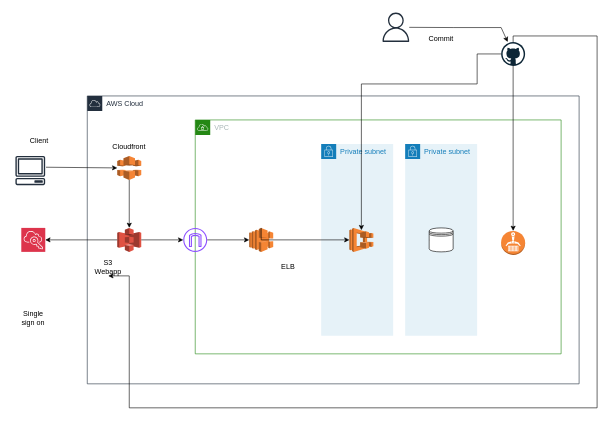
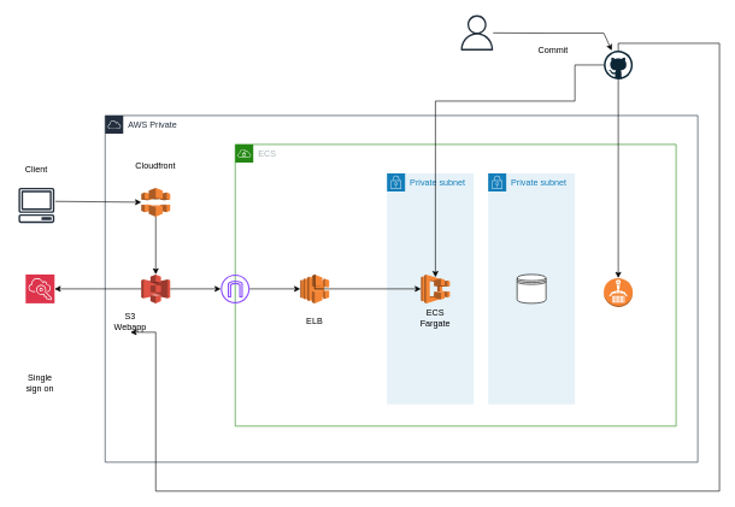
- <mxCell id="35" value="Commit" style="text;strokeColor=none;align=center;fillColor=none;html=1;verticalAlign=middle;whiteSpace=wrap;rounded=0;" vertex="1" parent="1"><mxGeometry x="705" y="49" width="60" height="30" as="geometry" /></mxCell>
+ <mxCell id="35" value="Commit" style="text;strokeColor=none;align=center;fillColor=none;html=1;verticalAlign=middle;whiteSpace=wrap;rounded=0;" vertex="1" parent="1"><mxGeometry x="735" y="54" width="60" height="30" as="geometry" /></mxCell>
- <mxCell id="7" value="AWS Cloud" style="points=[[0,0],[0.25,0],[0.5,0],[0.75,0],[1,0],[1,0.25],[1,0.5],[1,0.75],[1,1],[0.75,1],[0.5,1],[0.25,1],[0,1],[0,0.75],[0,0.5],[0,0.25]];outlineConnect=0;gradientColor=none;html=1;whiteSpace=wrap;fontSize=12;fontStyle=0;container=1;pointerEvents=0;collapsible=0;recursiveResize=0;shape=mxgraph.aws4.group;grIcon=mxgraph.aws4.group_aws_cloud;strokeColor=#232F3E;fillColor=none;verticalAlign=top;align=left;spacingLeft=30;fontColor=#232F3E;dashed=0;" vertex="1" parent="1"><mxGeometry x="145" y="159" width="820" height="480" as="geometry" /></mxCell>
+ <mxCell id="7" value="AWS Private" style="points=[[0,0],[0.25,0],[0.5,0],[0.75,0],[1,0],[1,0.25],[1,0.5],[1,0.75],[1,1],[0.75,1],[0.5,1],[0.25,1],[0,1],[0,0.75],[0,0.5],[0,0.25]];outlineConnect=0;gradientColor=none;html=1;whiteSpace=wrap;fontSize=12;fontStyle=0;container=1;pointerEvents=0;collapsible=0;recursiveResize=0;shape=mxgraph.aws4.group;grIcon=mxgraph.aws4.group_aws_cloud;strokeColor=#232F3E;fillColor=none;verticalAlign=top;align=left;spacingLeft=30;fontColor=#232F3E;dashed=0;" vertex="1" parent="1"><mxGeometry x="145" y="159" width="820" height="480" as="geometry" /></mxCell>
- <mxCell id="2" value="VPC" style="points=[[0,0],[0.25,0],[0.5,0],[0.75,0],[1,0],[1,0.25],[1,0.5],[1,0.75],[1,1],[0.75,1],[0.5,1],[0.25,1],[0,1],[0,0.75],[0,0.5],[0,0.25]];outlineConnect=0;gradientColor=none;html=1;whiteSpace=wrap;fontSize=12;fontStyle=0;container=1;pointerEvents=0;collapsible=0;recursiveResize=0;shape=mxgraph.aws4.group;grIcon=mxgraph.aws4.group_vpc;strokeColor=#248814;fillColor=none;verticalAlign=top;align=left;spacingLeft=30;fontColor=#AAB7B8;dashed=0;" vertex="1" parent="1"><mxGeometry x="325" y="199" width="610" height="390" as="geometry" /></mxCell>
+ <mxCell id="2" value="ECS" style="points=[[0,0],[0.25,0],[0.5,0],[0.75,0],[1,0],[1,0.25],[1,0.5],[1,0.75],[1,1],[0.75,1],[0.5,1],[0.25,1],[0,1],[0,0.75],[0,0.5],[0,0.25]];outlineConnect=0;gradientColor=none;html=1;whiteSpace=wrap;fontSize=12;fontStyle=0;container=1;pointerEvents=0;collapsible=0;recursiveResize=0;shape=mxgraph.aws4.group;grIcon=mxgraph.aws4.group_vpc;strokeColor=#248814;fillColor=none;verticalAlign=top;align=left;spacingLeft=30;fontColor=#AAB7B8;dashed=0;" vertex="1" parent="1"><mxGeometry x="325" y="199" width="610" height="390" as="geometry" /></mxCell>
- <mxCell id="28" value="Client" style="text;strokeColor=none;align=center;fillColor=none;html=1;verticalAlign=middle;whiteSpace=wrap;rounded=0;" vertex="1" parent="1"><mxGeometry x="35" y="219" width="60" height="30" as="geometry" /></mxCell>
+ <mxCell id="28" value="Client" style="text;strokeColor=none;align=center;fillColor=none;html=1;verticalAlign=middle;whiteSpace=wrap;rounded=0;" vertex="1" parent="1"><mxGeometry x="20" y="219" width="60" height="30" as="geometry" /></mxCell>
- <mxCell id="14" value="Cloudfront" style="text;strokeColor=none;align=center;fillColor=none;html=1;verticalAlign=middle;whiteSpace=wrap;rounded=0;" vertex="1" parent="7"><mxGeometry x="40" y="70" width="60" height="30" as="geometry" /></mxCell>
+ <mxCell id="14" value="Cloudfront" style="text;strokeColor=none;align=center;fillColor=none;html=1;verticalAlign=middle;whiteSpace=wrap;rounded=0;" vertex="1" parent="7"><mxGeometry x="40" y="55" width="60" height="30" as="geometry" /></mxCell>
+ <mxCell id="15" value="ECS&lt;br&gt;Fargate" style="text;strokeColor=none;align=center;fillColor=none;html=1;verticalAlign=middle;whiteSpace=wrap;rounded=0;" vertex="1" parent="7"><mxGeometry x="427" y="265" width="60" height="30" as="geometry" /></mxCell>
- <mxCell id="16" value="ELB" style="text;strokeColor=none;align=center;fillColor=none;html=1;verticalAlign=middle;whiteSpace=wrap;rounded=0;" vertex="1" parent="7"><mxGeometry x="305" y="270" width="60" height="30" as="geometry" /></mxCell>
+ <mxCell id="16" value="ELB" style="text;strokeColor=none;align=center;fillColor=none;html=1;verticalAlign=middle;whiteSpace=wrap;rounded=0;" vertex="1" parent="7"><mxGeometry x="260" y="270" width="60" height="30" as="geometry" /></mxCell>
